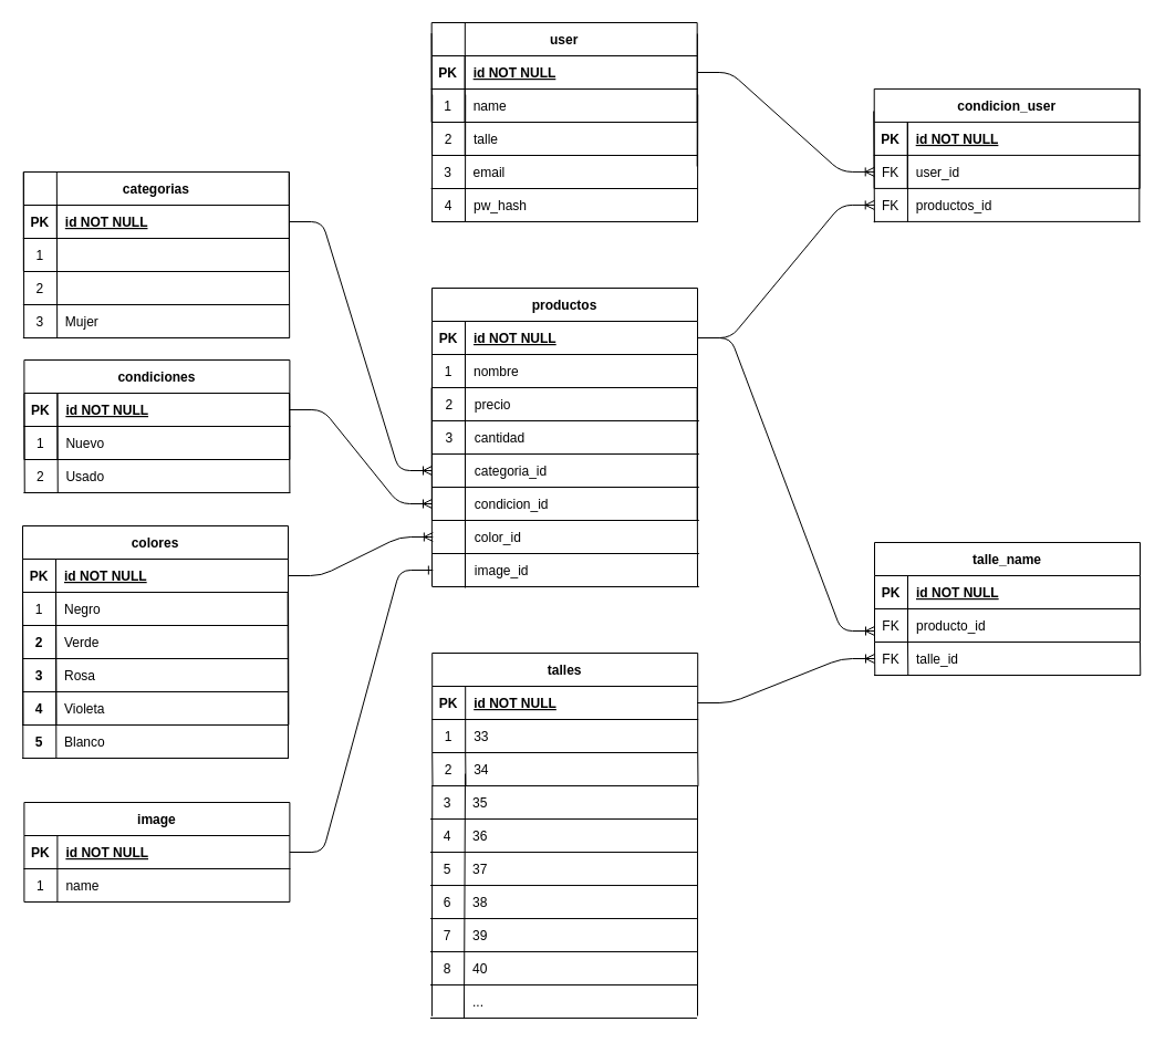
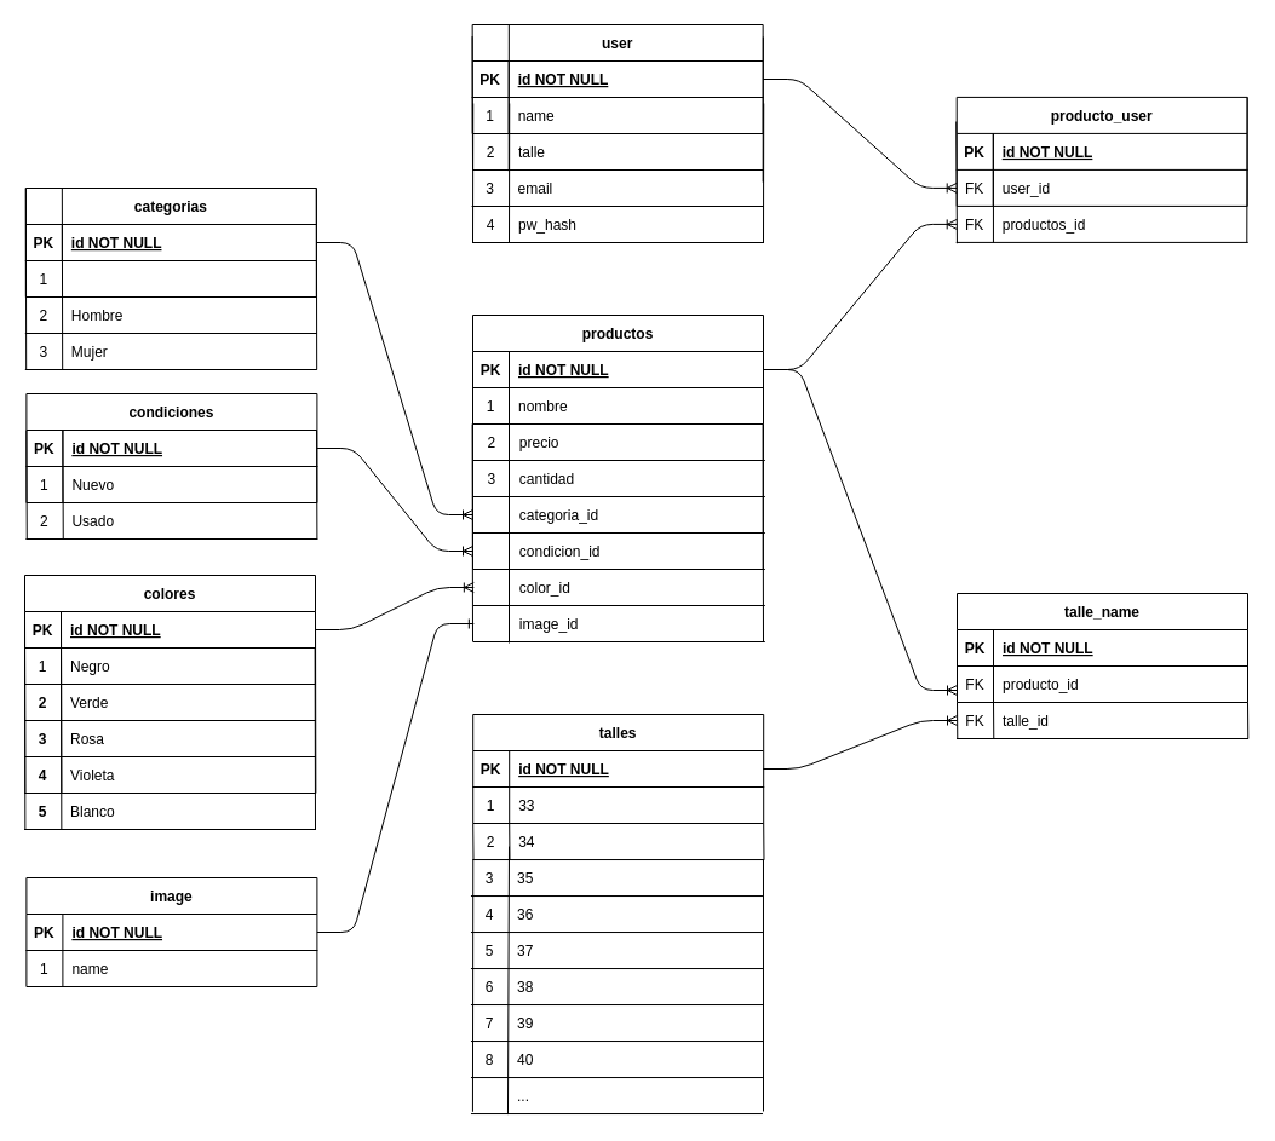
- <mxCell id="101" value="condicion_user" style="shape=table;startSize=30;container=1;collapsible=1;childLayout=tableLayout;fixedRows=1;rowLines=0;fontStyle=1;align=center;resizeLast=1;" vertex="1" parent="1"><mxGeometry x="789.71" y="79.91" width="240" height="90" as="geometry" /></mxCell>
+ <mxCell id="101" value="producto_user" style="shape=table;startSize=30;container=1;collapsible=1;childLayout=tableLayout;fixedRows=1;rowLines=0;fontStyle=1;align=center;resizeLast=1;" vertex="1" parent="1"><mxGeometry x="789.71" y="79.91" width="240" height="90" as="geometry" /></mxCell>
+ <mxCell id="79" value="Hombre" style="shape=partialRectangle;connectable=0;fillColor=none;top=0;left=0;bottom=0;right=0;align=left;spacingLeft=6;fontStyle=0;overflow=hidden;" parent="77" vertex="1"><mxGeometry x="30" width="210" height="30" as="geometry" /></mxCell>
